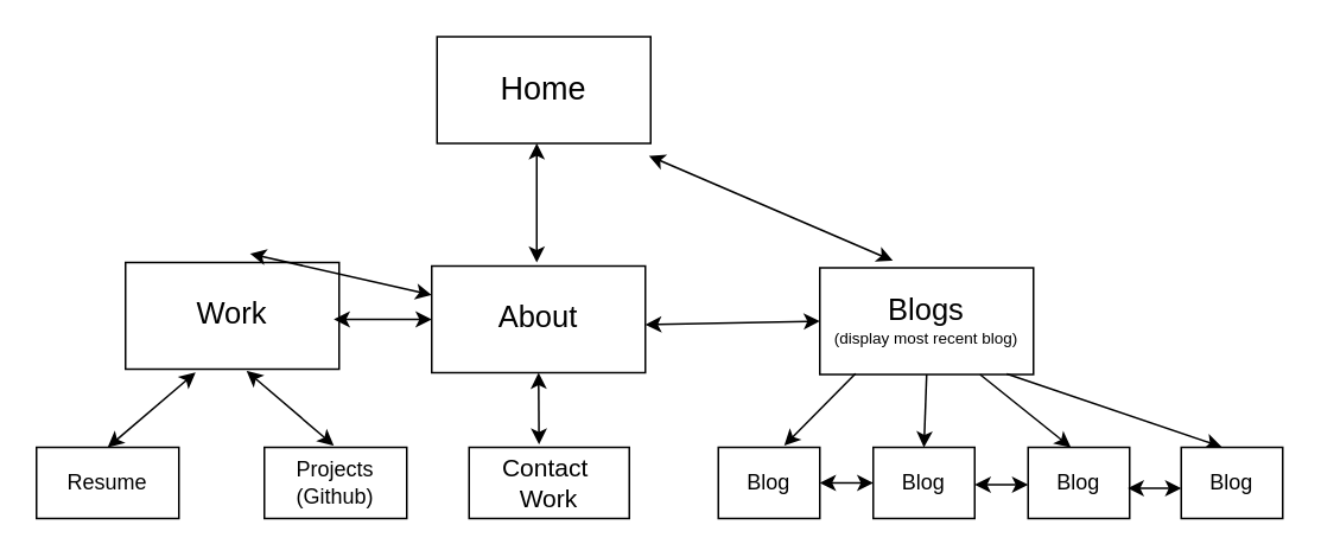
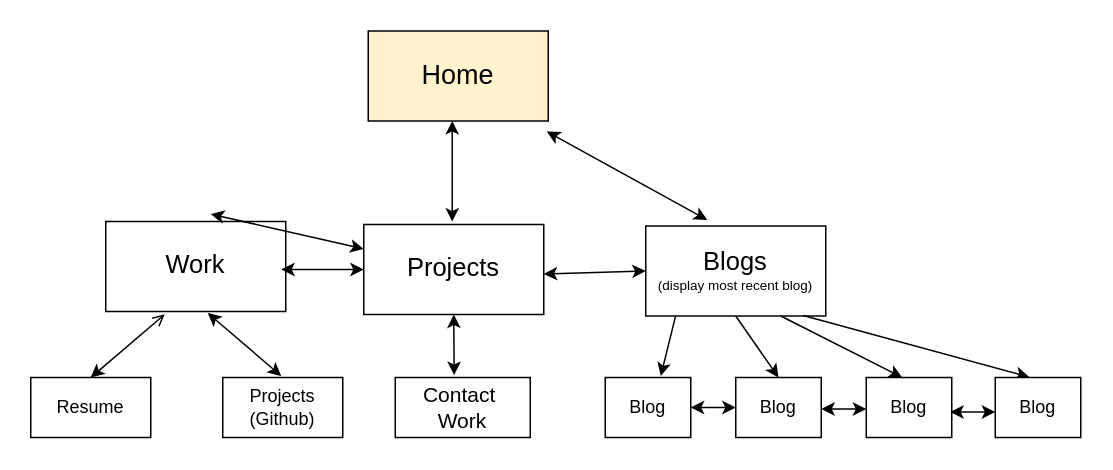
- <mxCell id="2" value="&lt;font style=&quot;font-size: 18px;&quot;&gt;Home&lt;/font&gt;" style="rounded=0;whiteSpace=wrap;html=1;" vertex="1" parent="1"><mxGeometry x="245" y="20" width="120" height="60" as="geometry" /></mxCell>
+ <mxCell id="2" value="&lt;font style=&quot;font-size: 18px;&quot;&gt;Home&lt;/font&gt;" style="rounded=0;whiteSpace=wrap;html=1;fillColor=#fff2cc;" vertex="1" parent="1"><mxGeometry x="245" y="20" width="120" height="60" as="geometry" /></mxCell>
- <mxCell id="5" value="About" style="rounded=0;whiteSpace=wrap;html=1;fontSize=17;" vertex="1" parent="1"><mxGeometry x="242" y="149" width="120" height="60" as="geometry" /></mxCell>
+ <mxCell id="5" value="Projects" style="rounded=0;whiteSpace=wrap;html=1;fontSize=17;" vertex="1" parent="1"><mxGeometry x="242" y="149" width="120" height="60" as="geometry" /></mxCell>
- <mxCell id="3" value="&lt;div&gt;&lt;font style=&quot;font-size: 17px;&quot;&gt;Blogs&lt;/font&gt;&lt;/div&gt;&lt;div style=&quot;font-size: 9px;&quot;&gt;&lt;font style=&quot;font-size: 9px;&quot;&gt;(display most recent blog)&lt;br&gt;&lt;/font&gt;&lt;/div&gt;" style="rounded=0;whiteSpace=wrap;html=1;" vertex="1" parent="1"><mxGeometry x="460" y="150" width="120" height="60" as="geometry" /></mxCell>
+ <mxCell id="3" value="&lt;div&gt;&lt;font style=&quot;font-size: 17px;&quot;&gt;Blogs&lt;/font&gt;&lt;/div&gt;&lt;div style=&quot;font-size: 9px;&quot;&gt;&lt;font style=&quot;font-size: 9px;&quot;&gt;(display most recent blog)&lt;br&gt;&lt;/font&gt;&lt;/div&gt;" style="rounded=0;whiteSpace=wrap;html=1;" vertex="1" parent="1"><mxGeometry x="430" y="150" width="120" height="60" as="geometry" /></mxCell>
- <mxCell id="22" value="" style="endArrow=classic;startArrow=classic;html=1;rounded=0;entryX=0.328;entryY=1.031;entryDx=0;entryDy=0;entryPerimeter=0;exitX=0.5;exitY=0;exitDx=0;exitDy=0;" edge="1" parent="1" source="20" target="4"><mxGeometry width="50" height="50" relative="1" as="geometry"><mxPoint x="200" y="230" as="sourcePoint" /><mxPoint x="250" y="180" as="targetPoint" /></mxGeometry></mxCell>
+ <mxCell id="22" value="" style="endArrow=open;startArrow=classic;html=1;rounded=0;entryX=0.328;entryY=1.031;entryDx=0;entryDy=0;entryPerimeter=0;exitX=0.5;exitY=0;exitDx=0;exitDy=0;" edge="1" parent="1" source="20" target="4"><mxGeometry width="50" height="50" relative="1" as="geometry"><mxPoint x="200" y="230" as="sourcePoint" /><mxPoint x="250" y="180" as="targetPoint" /></mxGeometry></mxCell>
